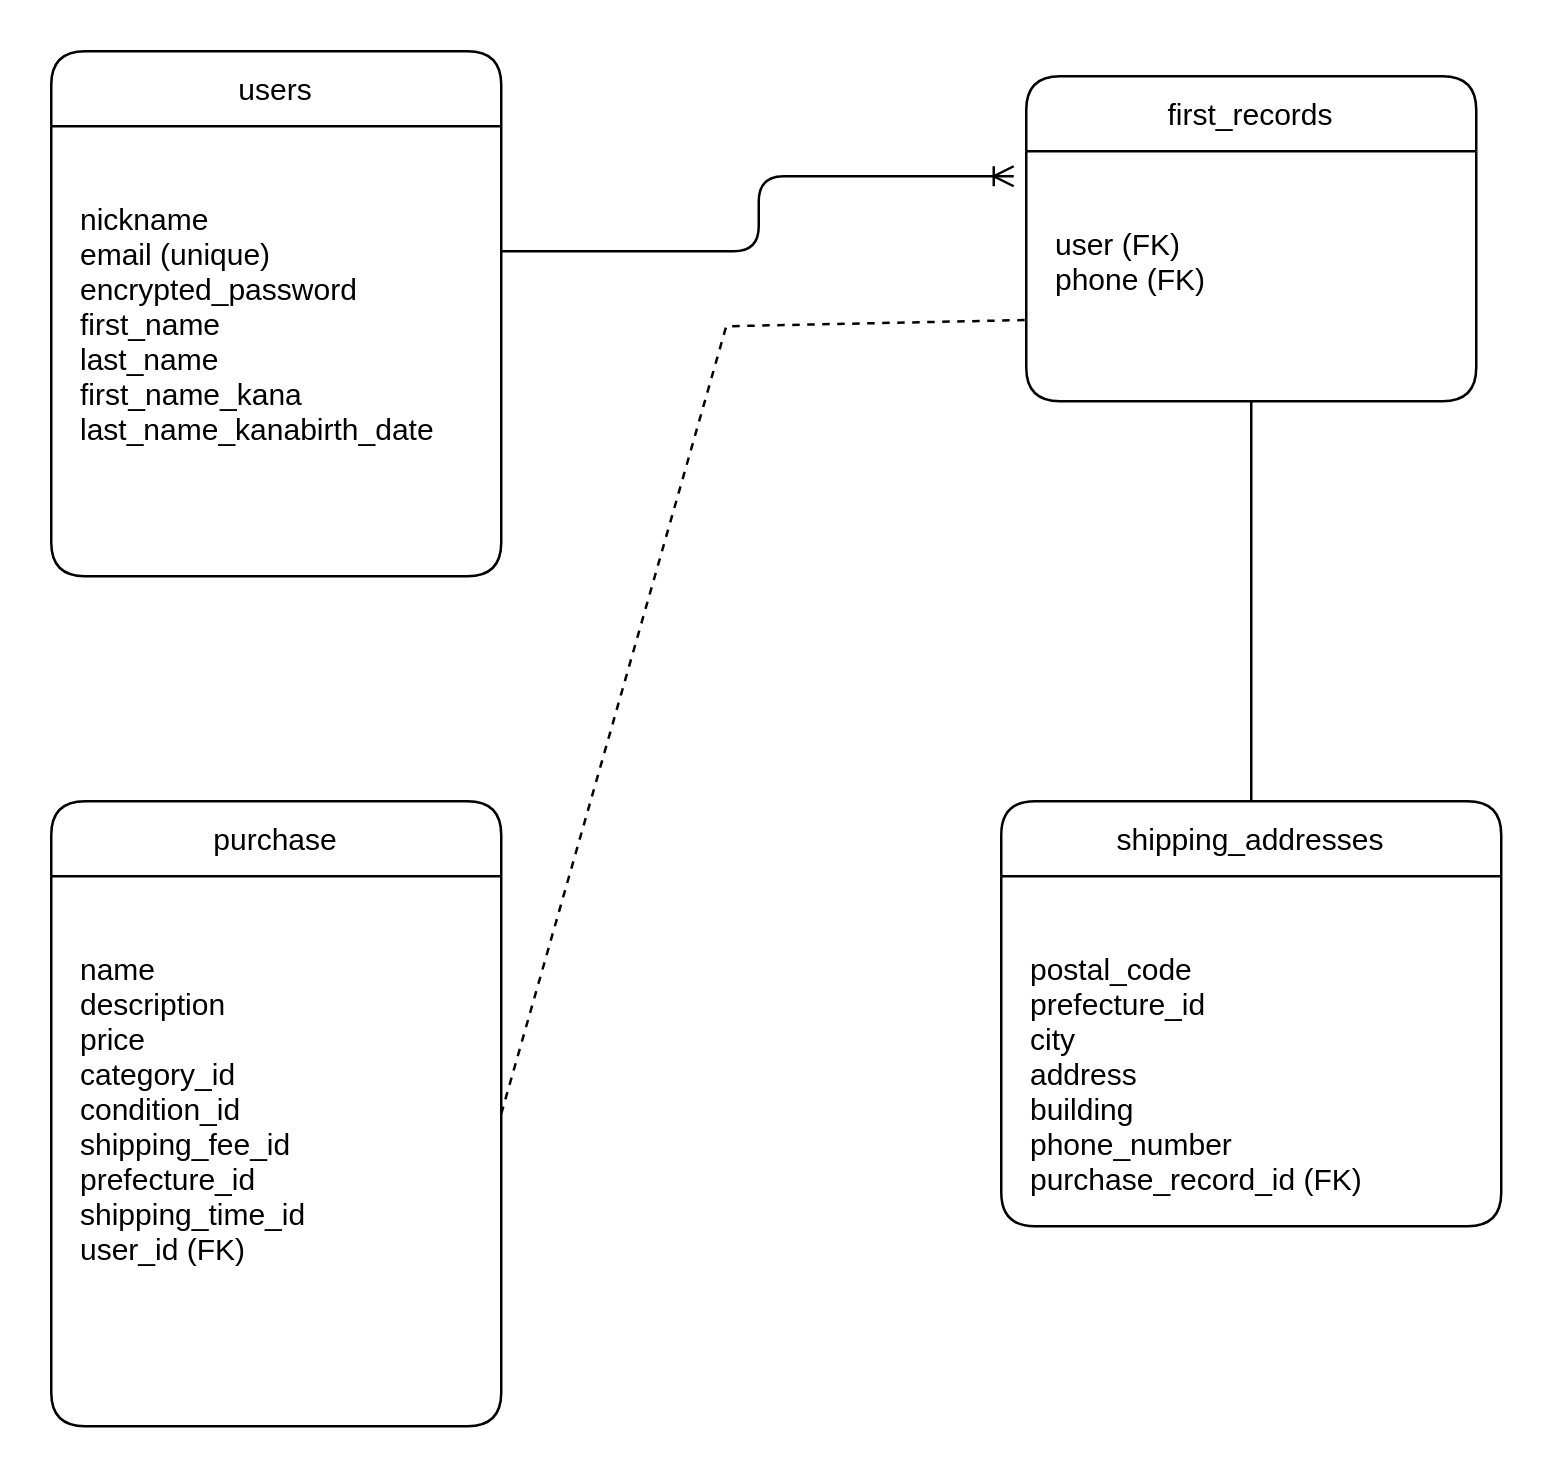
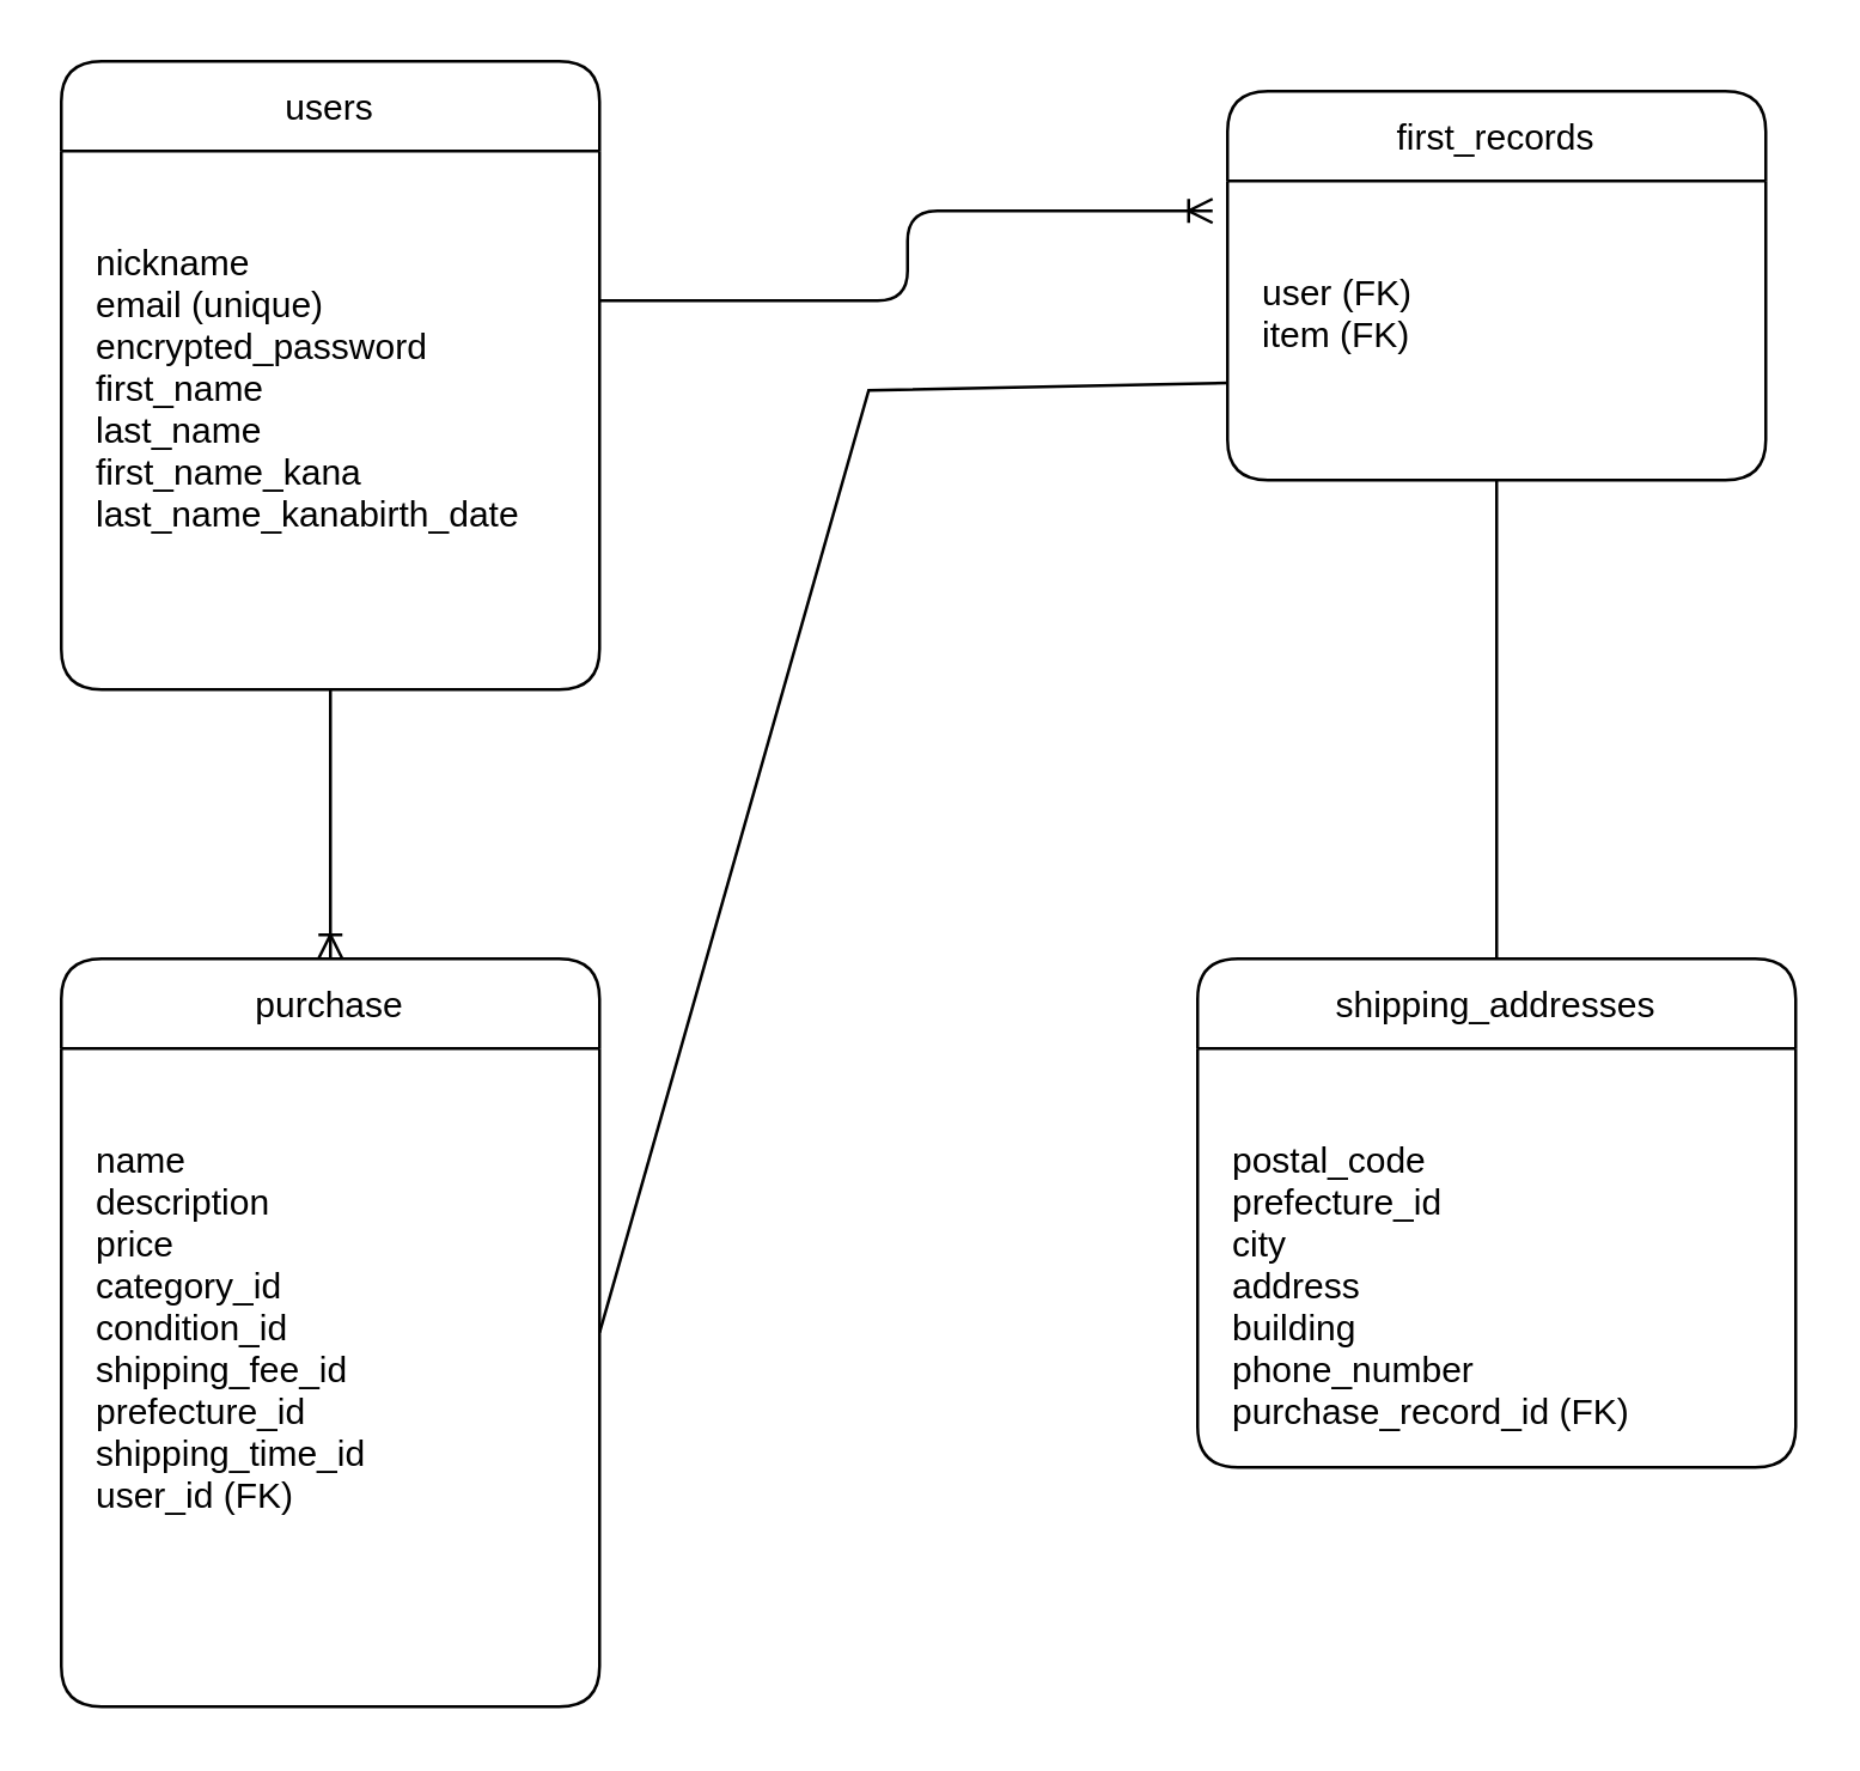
- <mxCell id="8" value="&#10;user (FK)&#10;phone (FK)" style="text;rounded=1;" vertex="1" parent="7"><mxGeometry x="10" y="40" width="160" height="90" as="geometry" /></mxCell>
+ <mxCell id="8" value="&#10;user (FK)&#10;item (FK)" style="text;rounded=1;" vertex="1" parent="7"><mxGeometry x="10" y="40" width="160" height="90" as="geometry" /></mxCell>
- <mxCell id="13" value="" style="endArrow=none;html=1;rounded=0;exitX=1;exitY=0.5;exitDx=0;exitDy=0;entryX=0;entryY=0.75;entryDx=0;entryDy=0;dashed=1;" edge="1" parent="1" source="5" target="7"><mxGeometry relative="1" as="geometry"><mxPoint x="280" y="250" as="sourcePoint" /><mxPoint x="440" y="250" as="targetPoint" /><Array as="points"><mxPoint x="290" y="130" /></Array></mxGeometry></mxCell>
+ <mxCell id="13" value="" style="endArrow=none;html=1;rounded=0;exitX=1;exitY=0.5;exitDx=0;exitDy=0;entryX=0;entryY=0.75;entryDx=0;entryDy=0;" edge="1" parent="1" source="5" target="7"><mxGeometry relative="1" as="geometry"><mxPoint x="280" y="250" as="sourcePoint" /><mxPoint x="440" y="250" as="targetPoint" /><Array as="points"><mxPoint x="290" y="130" /></Array></mxGeometry></mxCell>
+ <mxCell id="2" style="edgeStyle=none;rounded=1;html=1;exitX=0.5;exitY=1;exitDx=0;exitDy=0;entryX=0.5;entryY=0;entryDx=0;entryDy=0;endArrow=ERoneToMany;endFill=0;" edge="1" parent="1" source="3" target="5"><mxGeometry relative="1" as="geometry" /></mxCell>
